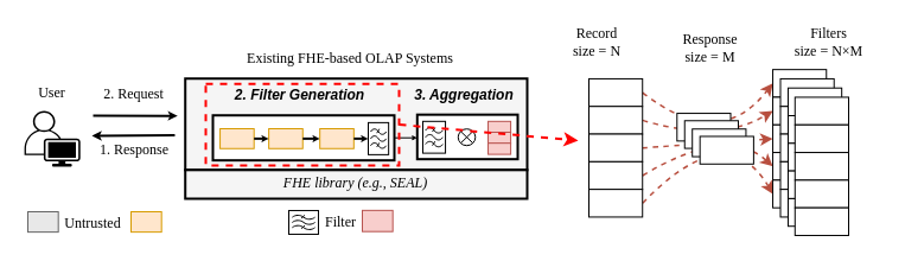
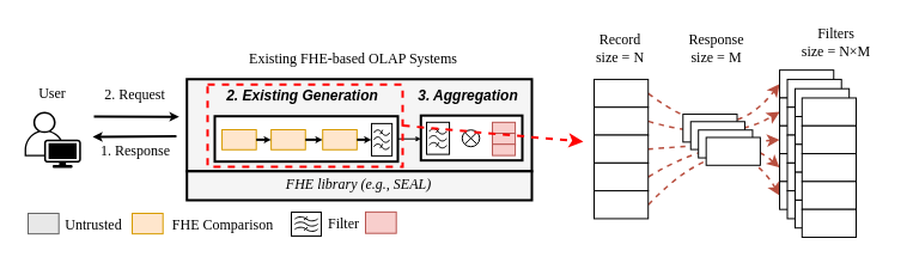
- <mxCell id="45" value="&lt;font face=&quot;Georgia&quot;&gt;Record&lt;/font&gt;&lt;div&gt;&lt;font face=&quot;Georgia&quot;&gt;size = N&lt;/font&gt;&lt;/div&gt;" style="text;html=1;align=center;verticalAlign=middle;whiteSpace=wrap;rounded=0;" parent="1" vertex="1"><mxGeometry x="472.61" y="20" width="60" height="30" as="geometry" /></mxCell>
+ <mxCell id="45" value="&lt;font face=&quot;Georgia&quot;&gt;Record&lt;/font&gt;&lt;div&gt;&lt;font face=&quot;Georgia&quot;&gt;size = N&lt;/font&gt;&lt;/div&gt;" style="text;html=1;align=center;verticalAlign=middle;whiteSpace=wrap;rounded=0;" parent="1" vertex="1"><mxGeometry x="487.61" y="25" width="60" height="30" as="geometry" /></mxCell>
- <mxCell id="6" value="&lt;font&gt;&lt;b style=&quot;&quot;&gt;&lt;i style=&quot;&quot;&gt;2. Filter Generation&lt;/i&gt;&lt;/b&gt;&lt;/font&gt;" style="text;html=1;strokeColor=none;fillColor=none;align=center;verticalAlign=middle;whiteSpace=wrap;rounded=0;" parent="1" vertex="1"><mxGeometry x="161.996" y="66.523" width="181.119" height="26.419" as="geometry" /></mxCell>
+ <mxCell id="6" value="&lt;font&gt;&lt;b style=&quot;&quot;&gt;&lt;i style=&quot;&quot;&gt;2. Existing Generation&lt;/i&gt;&lt;/b&gt;&lt;/font&gt;" style="text;html=1;strokeColor=none;fillColor=none;align=center;verticalAlign=middle;whiteSpace=wrap;rounded=0;" parent="1" vertex="1"><mxGeometry x="161.996" y="66.523" width="181.119" height="26.419" as="geometry" /></mxCell>
+ <mxCell id="37" value="&lt;p style=&quot;text-align: left; line-height: 100%;&quot;&gt;&lt;font style=&quot;&quot;&gt;&lt;font face=&quot;Georgia&quot;&gt;FHE Comparison&lt;/font&gt;&lt;br&gt;&lt;/font&gt;&lt;/p&gt;" style="text;html=1;strokeColor=none;fillColor=none;align=center;verticalAlign=middle;whiteSpace=wrap;rounded=0;" parent="36" vertex="1"><mxGeometry x="25.69" width="100.31" height="19.98" as="geometry" /></mxCell>
